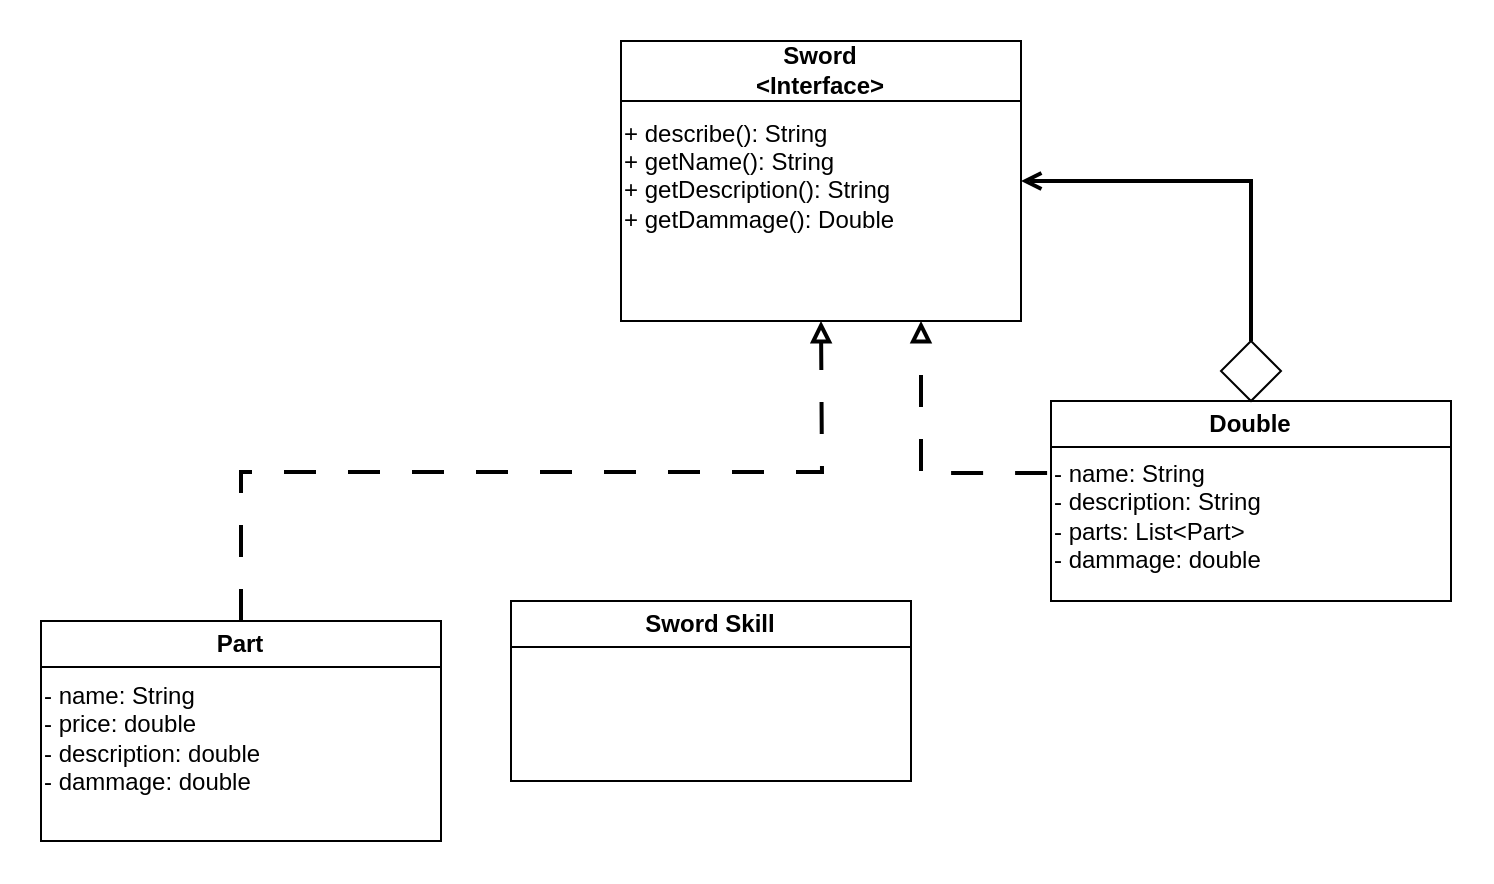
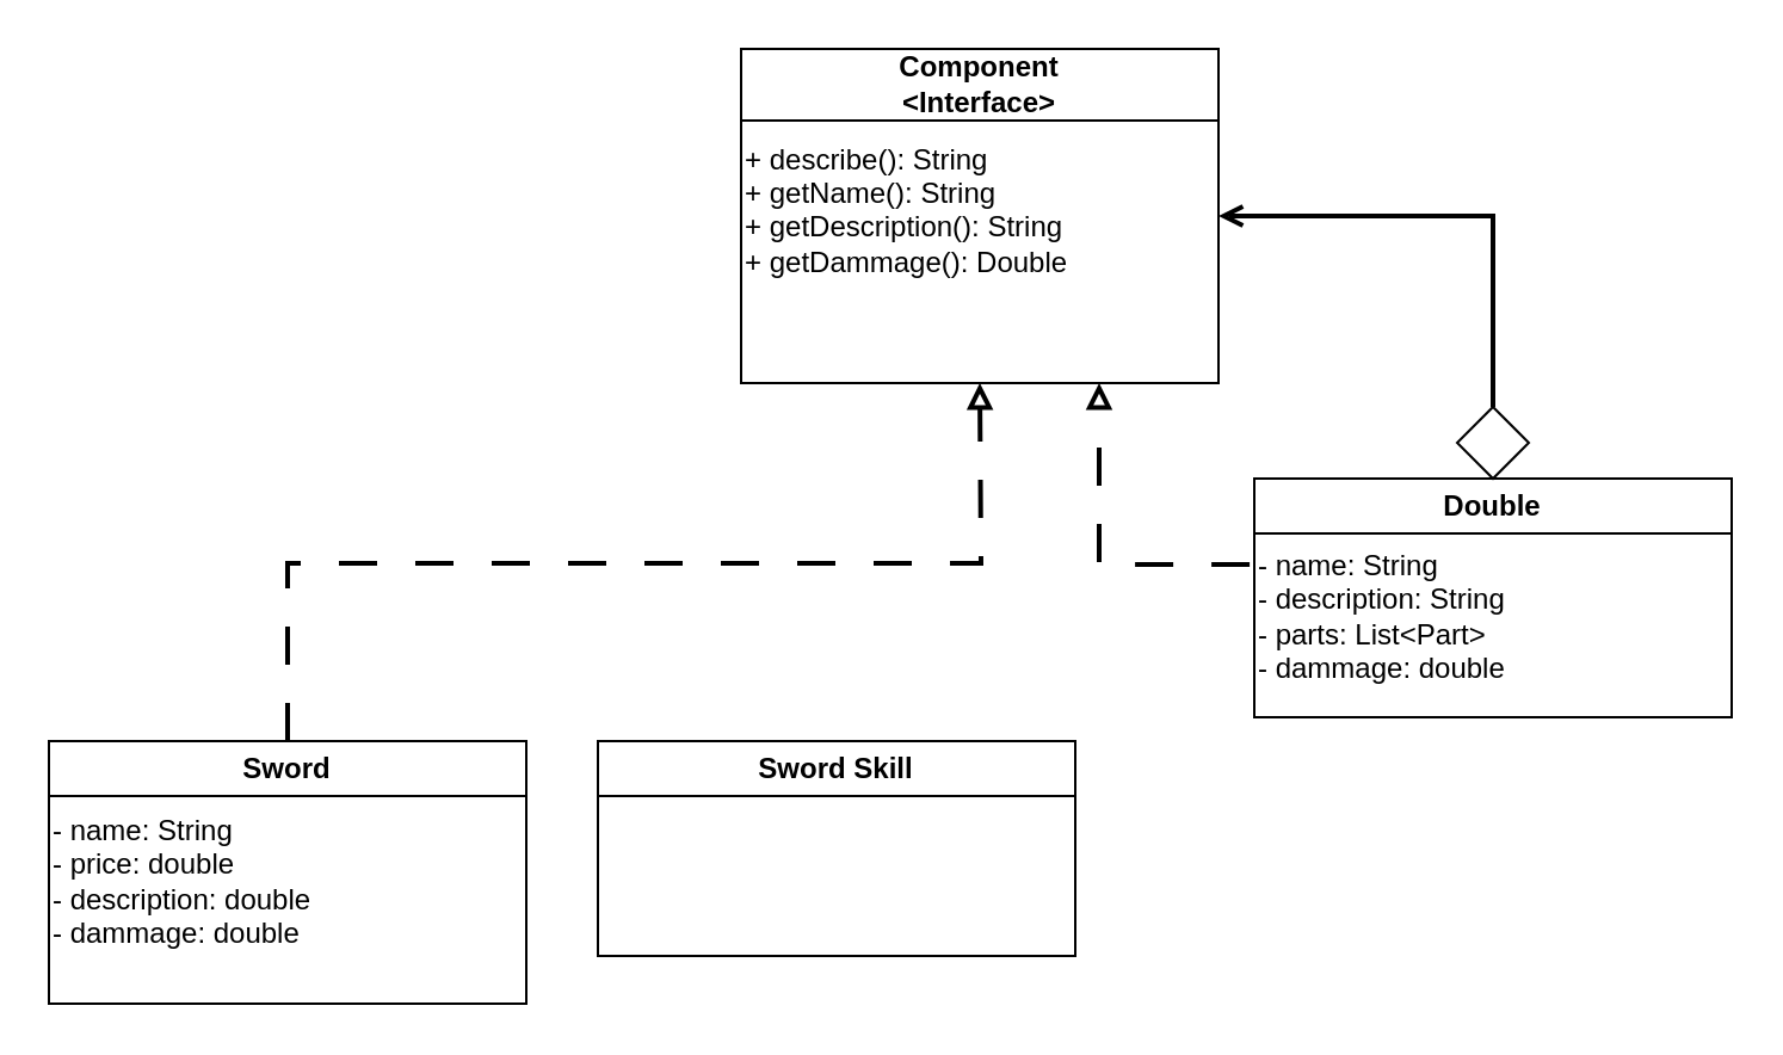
- <mxCell id="2" value="&lt;div&gt;Sword&lt;/div&gt;&lt;div&gt;&amp;lt;Interface&amp;gt;&lt;br&gt;&lt;/div&gt;" style="swimlane;whiteSpace=wrap;html=1;startSize=30;" vertex="1" parent="1"><mxGeometry x="310" y="20" width="200" height="140" as="geometry" /></mxCell>
+ <mxCell id="2" value="&lt;div&gt;Component&lt;/div&gt;&lt;div&gt;&amp;lt;Interface&amp;gt;&lt;br&gt;&lt;/div&gt;" style="swimlane;whiteSpace=wrap;html=1;startSize=30;" vertex="1" parent="1"><mxGeometry x="310" y="20" width="200" height="140" as="geometry" /></mxCell>
- <mxCell id="10" value="Part" style="swimlane;whiteSpace=wrap;html=1;" vertex="1" parent="1"><mxGeometry x="20" y="310" width="200" height="110" as="geometry" /></mxCell>
+ <mxCell id="10" value="Sword" style="swimlane;whiteSpace=wrap;html=1;" vertex="1" parent="1"><mxGeometry x="20" y="310" width="200" height="110" as="geometry" /></mxCell>
- <mxCell id="12" value="Sword Skill" style="swimlane;whiteSpace=wrap;html=1;" vertex="1" parent="1"><mxGeometry x="255" y="300" width="200" height="90" as="geometry" /></mxCell>
+ <mxCell id="12" value="Sword Skill" style="swimlane;whiteSpace=wrap;html=1;" vertex="1" parent="1"><mxGeometry x="250" y="310" width="200" height="90" as="geometry" /></mxCell>
